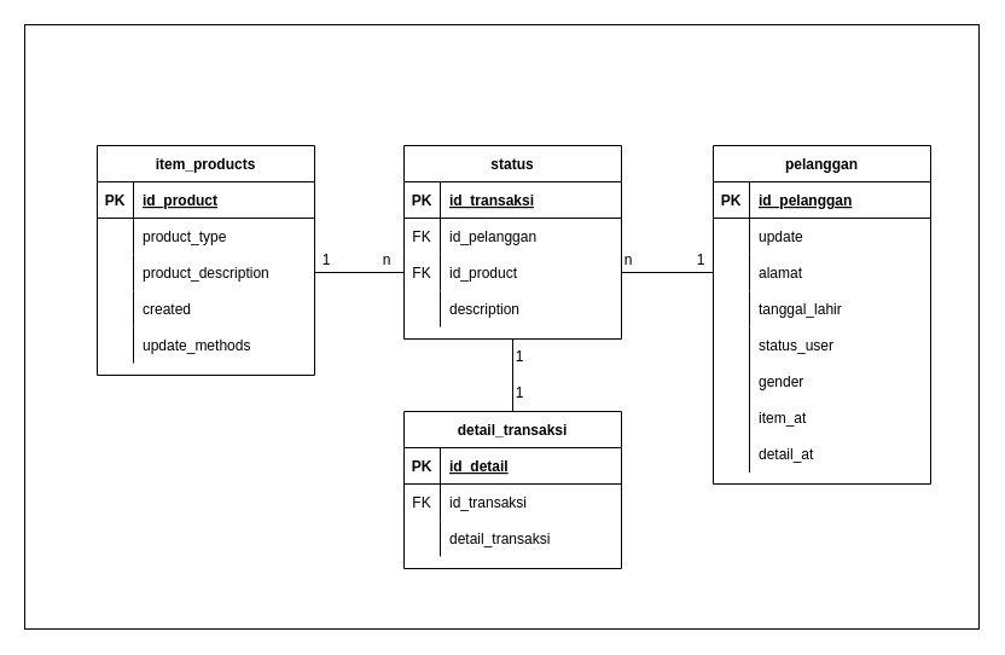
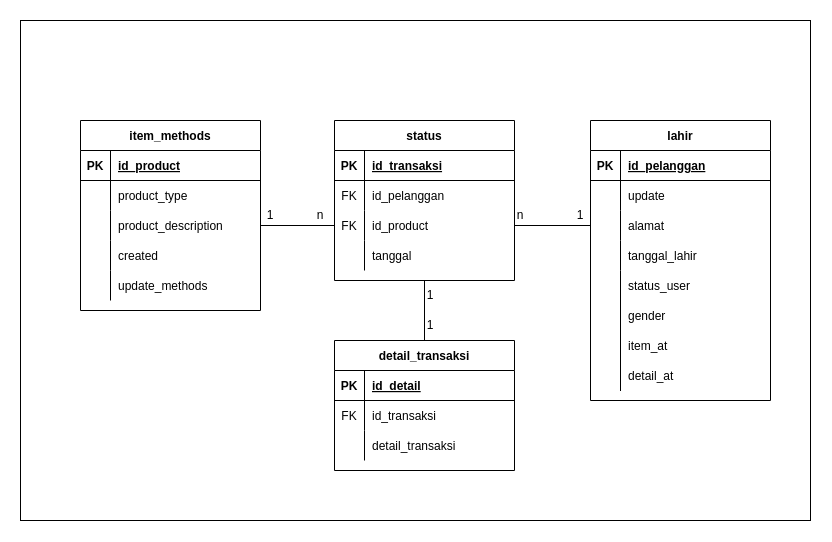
- <mxCell id="3" value="item_products" style="shape=table;startSize=30;container=1;collapsible=1;childLayout=tableLayout;fixedRows=1;rowLines=0;fontStyle=1;align=center;resizeLast=1;" parent="1" vertex="1"><mxGeometry x="80" y="120" width="180" height="190" as="geometry" /></mxCell>
+ <mxCell id="3" value="item_methods" style="shape=table;startSize=30;container=1;collapsible=1;childLayout=tableLayout;fixedRows=1;rowLines=0;fontStyle=1;align=center;resizeLast=1;" parent="1" vertex="1"><mxGeometry x="80" y="120" width="180" height="190" as="geometry" /></mxCell>
- <mxCell id="19" value="pelanggan" style="shape=table;startSize=30;container=1;collapsible=1;childLayout=tableLayout;fixedRows=1;rowLines=0;fontStyle=1;align=center;resizeLast=1;" parent="1" vertex="1"><mxGeometry x="590" y="120" width="180" height="280" as="geometry" /></mxCell>
+ <mxCell id="19" value="lahir" style="shape=table;startSize=30;container=1;collapsible=1;childLayout=tableLayout;fixedRows=1;rowLines=0;fontStyle=1;align=center;resizeLast=1;" parent="1" vertex="1"><mxGeometry x="590" y="120" width="180" height="280" as="geometry" /></mxCell>
- <mxCell id="57" value="description" style="shape=partialRectangle;connectable=0;fillColor=none;top=0;left=0;bottom=0;right=0;align=left;spacingLeft=6;overflow=hidden;" vertex="1" parent="55"><mxGeometry x="30" width="150" height="30" as="geometry"><mxRectangle width="150" height="30" as="alternateBounds" /></mxGeometry></mxCell>
+ <mxCell id="57" value="tanggal" style="shape=partialRectangle;connectable=0;fillColor=none;top=0;left=0;bottom=0;right=0;align=left;spacingLeft=6;overflow=hidden;" vertex="1" parent="55"><mxGeometry x="30" width="150" height="30" as="geometry"><mxRectangle width="150" height="30" as="alternateBounds" /></mxGeometry></mxCell>
